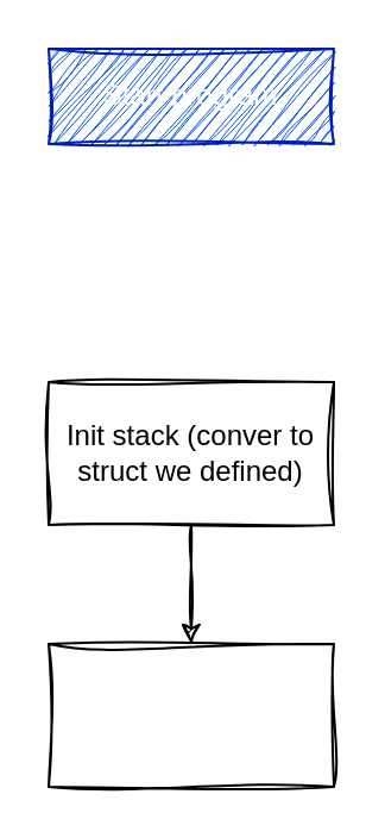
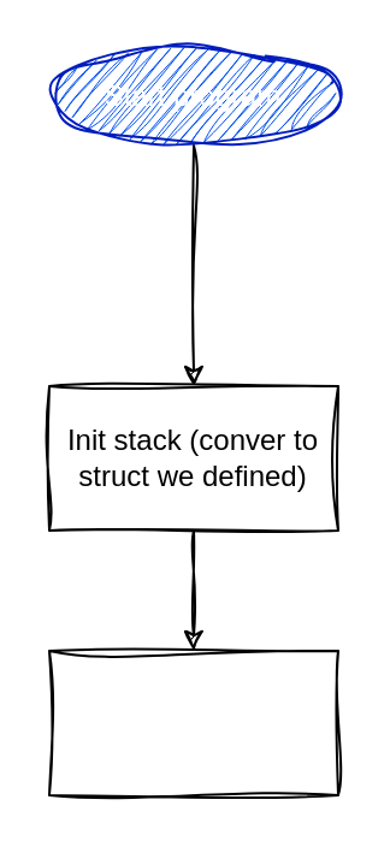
- <mxCell id="3" value="Start program" style="rounded=0;whiteSpace=wrap;html=1;sketch=1;curveFitting=1;jiggle=2;fillColor=#0050ef;fontColor=#ffffff;strokeColor=#001DBC;" parent="1" vertex="1"><mxGeometry x="20" y="20" width="120" height="40" as="geometry" /></mxCell>
+ <mxCell id="3" value="Start program" style="ellipse;whiteSpace=wrap;html=1;sketch=1;curveFitting=1;jiggle=2;fillColor=#0050ef;fontColor=#ffffff;strokeColor=#001DBC;" parent="1" vertex="1"><mxGeometry x="20" y="20" width="120" height="40" as="geometry" /></mxCell>
+ <mxCell id="2" style="edgeStyle=none;html=1;rounded=0;sketch=1;curveFitting=1;jiggle=2;" parent="1" source="3" target="5" edge="1"><mxGeometry relative="1" as="geometry"><mxPoint x="80" y="140" as="targetPoint" /></mxGeometry></mxCell>
